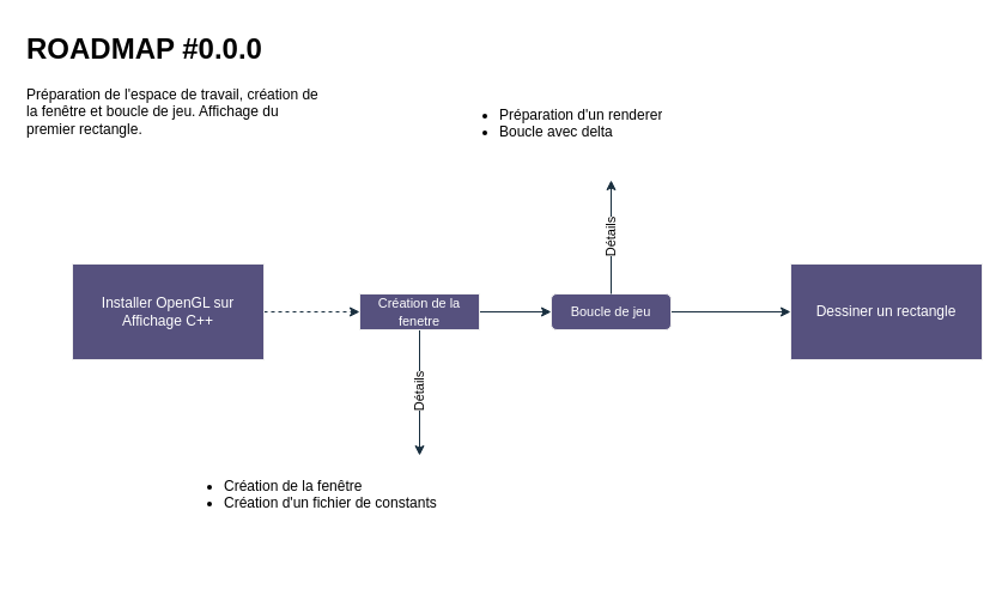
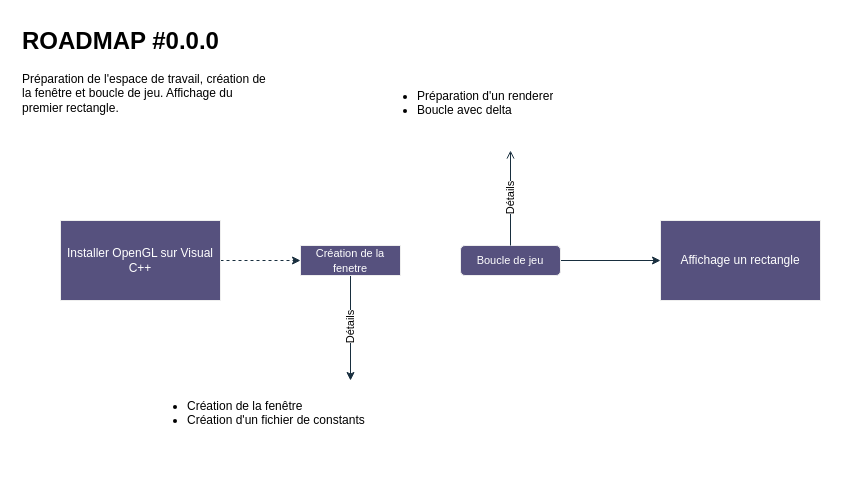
- <mxCell id="12" value="Détails" style="edgeStyle=orthogonalEdgeStyle;rounded=0;orthogonalLoop=1;jettySize=auto;html=1;strokeColor=#182E3E;horizontal=0;exitX=0.5;exitY=0;exitDx=0;exitDy=0;" edge="1" parent="1" source="9" target="11"><mxGeometry x="-0.004" relative="1" as="geometry"><mxPoint x="490" y="330" as="sourcePoint" /><mxPoint x="490" y="445" as="targetPoint" /><mxPoint as="offset" /></mxGeometry></mxCell>
+ <mxCell id="12" value="Détails" style="edgeStyle=orthogonalEdgeStyle;rounded=0;orthogonalLoop=1;jettySize=auto;html=1;strokeColor=#182E3E;horizontal=0;exitX=0.5;exitY=0;exitDx=0;exitDy=0;endArrow=open;" edge="1" parent="1" source="9" target="11"><mxGeometry x="-0.004" relative="1" as="geometry"><mxPoint x="490" y="330" as="sourcePoint" /><mxPoint x="490" y="445" as="targetPoint" /><mxPoint as="offset" /></mxGeometry></mxCell>
- <mxCell id="3" value="Installer OpenGL sur Affichage C++" style="rounded=0;whiteSpace=wrap;html=1;labelBackgroundColor=none;fillColor=#56517E;strokeColor=#EEEEEE;fontColor=#FFFFFF;" vertex="1" parent="1"><mxGeometry x="60" y="220" width="160" height="80" as="geometry" /></mxCell>
+ <mxCell id="3" value="Installer OpenGL sur Visual C++" style="rounded=0;whiteSpace=wrap;html=1;labelBackgroundColor=none;fillColor=#56517E;strokeColor=#EEEEEE;fontColor=#FFFFFF;" vertex="1" parent="1"><mxGeometry x="60" y="220" width="160" height="80" as="geometry" /></mxCell>
- <mxCell id="5" value="" style="edgeStyle=orthogonalEdgeStyle;rounded=0;orthogonalLoop=1;jettySize=auto;html=1;entryX=0;entryY=0.5;entryDx=0;entryDy=0;labelBackgroundColor=none;strokeColor=#182E3E;fontColor=default;" edge="1" parent="1" source="7" target="9"><mxGeometry relative="1" as="geometry"><mxPoint x="446" y="260" as="targetPoint" /></mxGeometry></mxCell>
- <mxCell id="4" value="Dessiner un rectangle" style="rounded=0;whiteSpace=wrap;html=1;labelBackgroundColor=none;fillColor=#56517E;strokeColor=#EEEEEE;fontColor=#FFFFFF;" vertex="1" parent="1"><mxGeometry x="660" y="220" width="160" height="80" as="geometry" /></mxCell>
+ <mxCell id="4" value="Affichage un rectangle" style="rounded=0;whiteSpace=wrap;html=1;labelBackgroundColor=none;fillColor=#56517E;strokeColor=#EEEEEE;fontColor=#FFFFFF;" vertex="1" parent="1"><mxGeometry x="660" y="220" width="160" height="80" as="geometry" /></mxCell>
